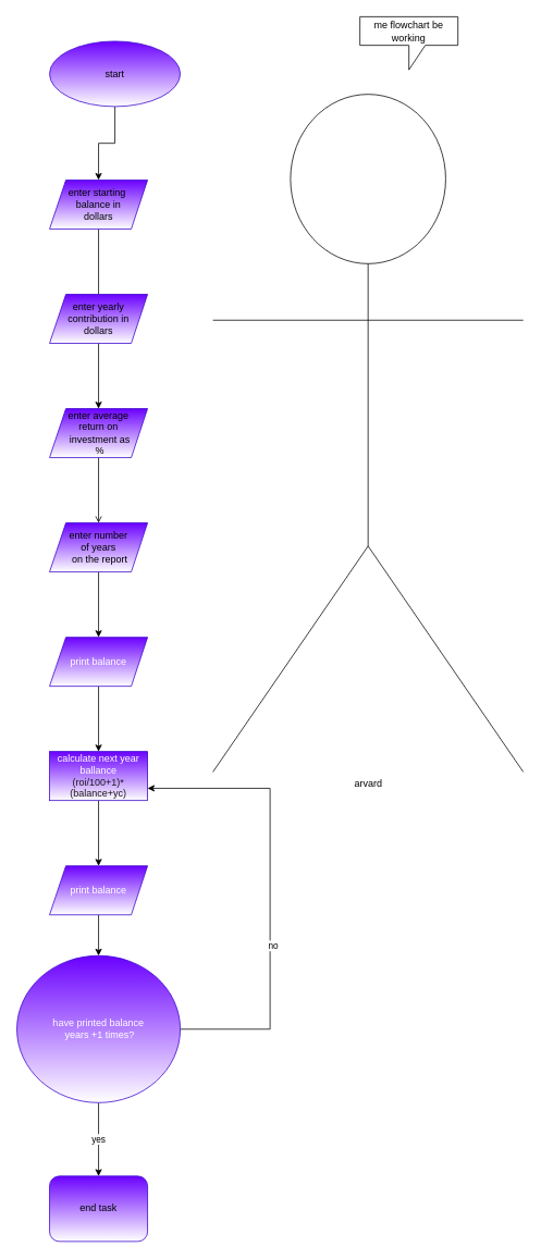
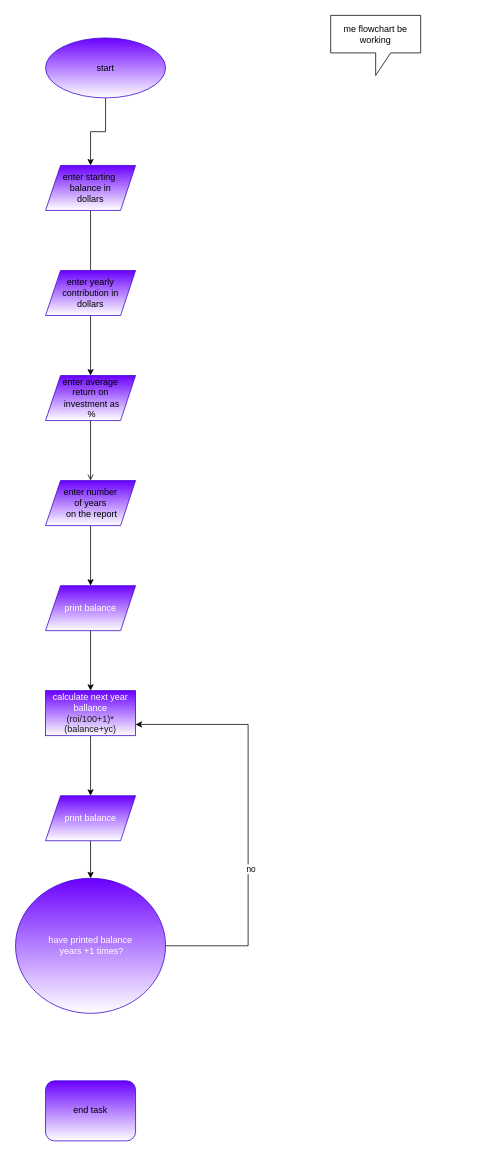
- <mxCell id="14" value="me flowchart be working" style="shape=callout;whiteSpace=wrap;html=1;perimeter=calloutPerimeter;gradientColor=#ffffff;" vertex="1" parent="1"><mxGeometry x="440" y="20" width="120" height="65" as="geometry" /></mxCell>
+ <mxCell id="14" value="me flowchart be working" style="shape=callout;whiteSpace=wrap;html=1;perimeter=calloutPerimeter;gradientColor=#ffffff;" vertex="1" parent="1"><mxGeometry x="440" y="20" width="120" height="80" as="geometry" /></mxCell>
- <mxCell id="13" value="arvard" style="shape=umlActor;verticalLabelPosition=bottom;verticalAlign=top;html=1;outlineConnect=0;gradientColor=#ffffff;" vertex="1" parent="1"><mxGeometry x="260" y="115" width="380" height="830" as="geometry" /></mxCell>
- <mxCell id="21" value="yes" style="edgeStyle=orthogonalEdgeStyle;rounded=0;orthogonalLoop=1;jettySize=auto;html=1;" edge="1" parent="1" source="24" target="12"><mxGeometry relative="1" as="geometry" /></mxCell>
